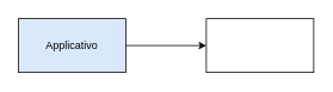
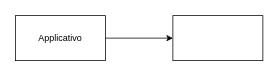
- <mxCell id="3" value="Applicativo" style="rounded=0;whiteSpace=wrap;html=1;fillColor=#dae8fc;" vertex="1" parent="1"><mxGeometry x="20" y="20" width="120" height="60" as="geometry" /></mxCell>
+ <mxCell id="3" value="Applicativo" style="rounded=0;whiteSpace=wrap;html=1;" vertex="1" parent="1"><mxGeometry x="20" y="20" width="120" height="60" as="geometry" /></mxCell>
